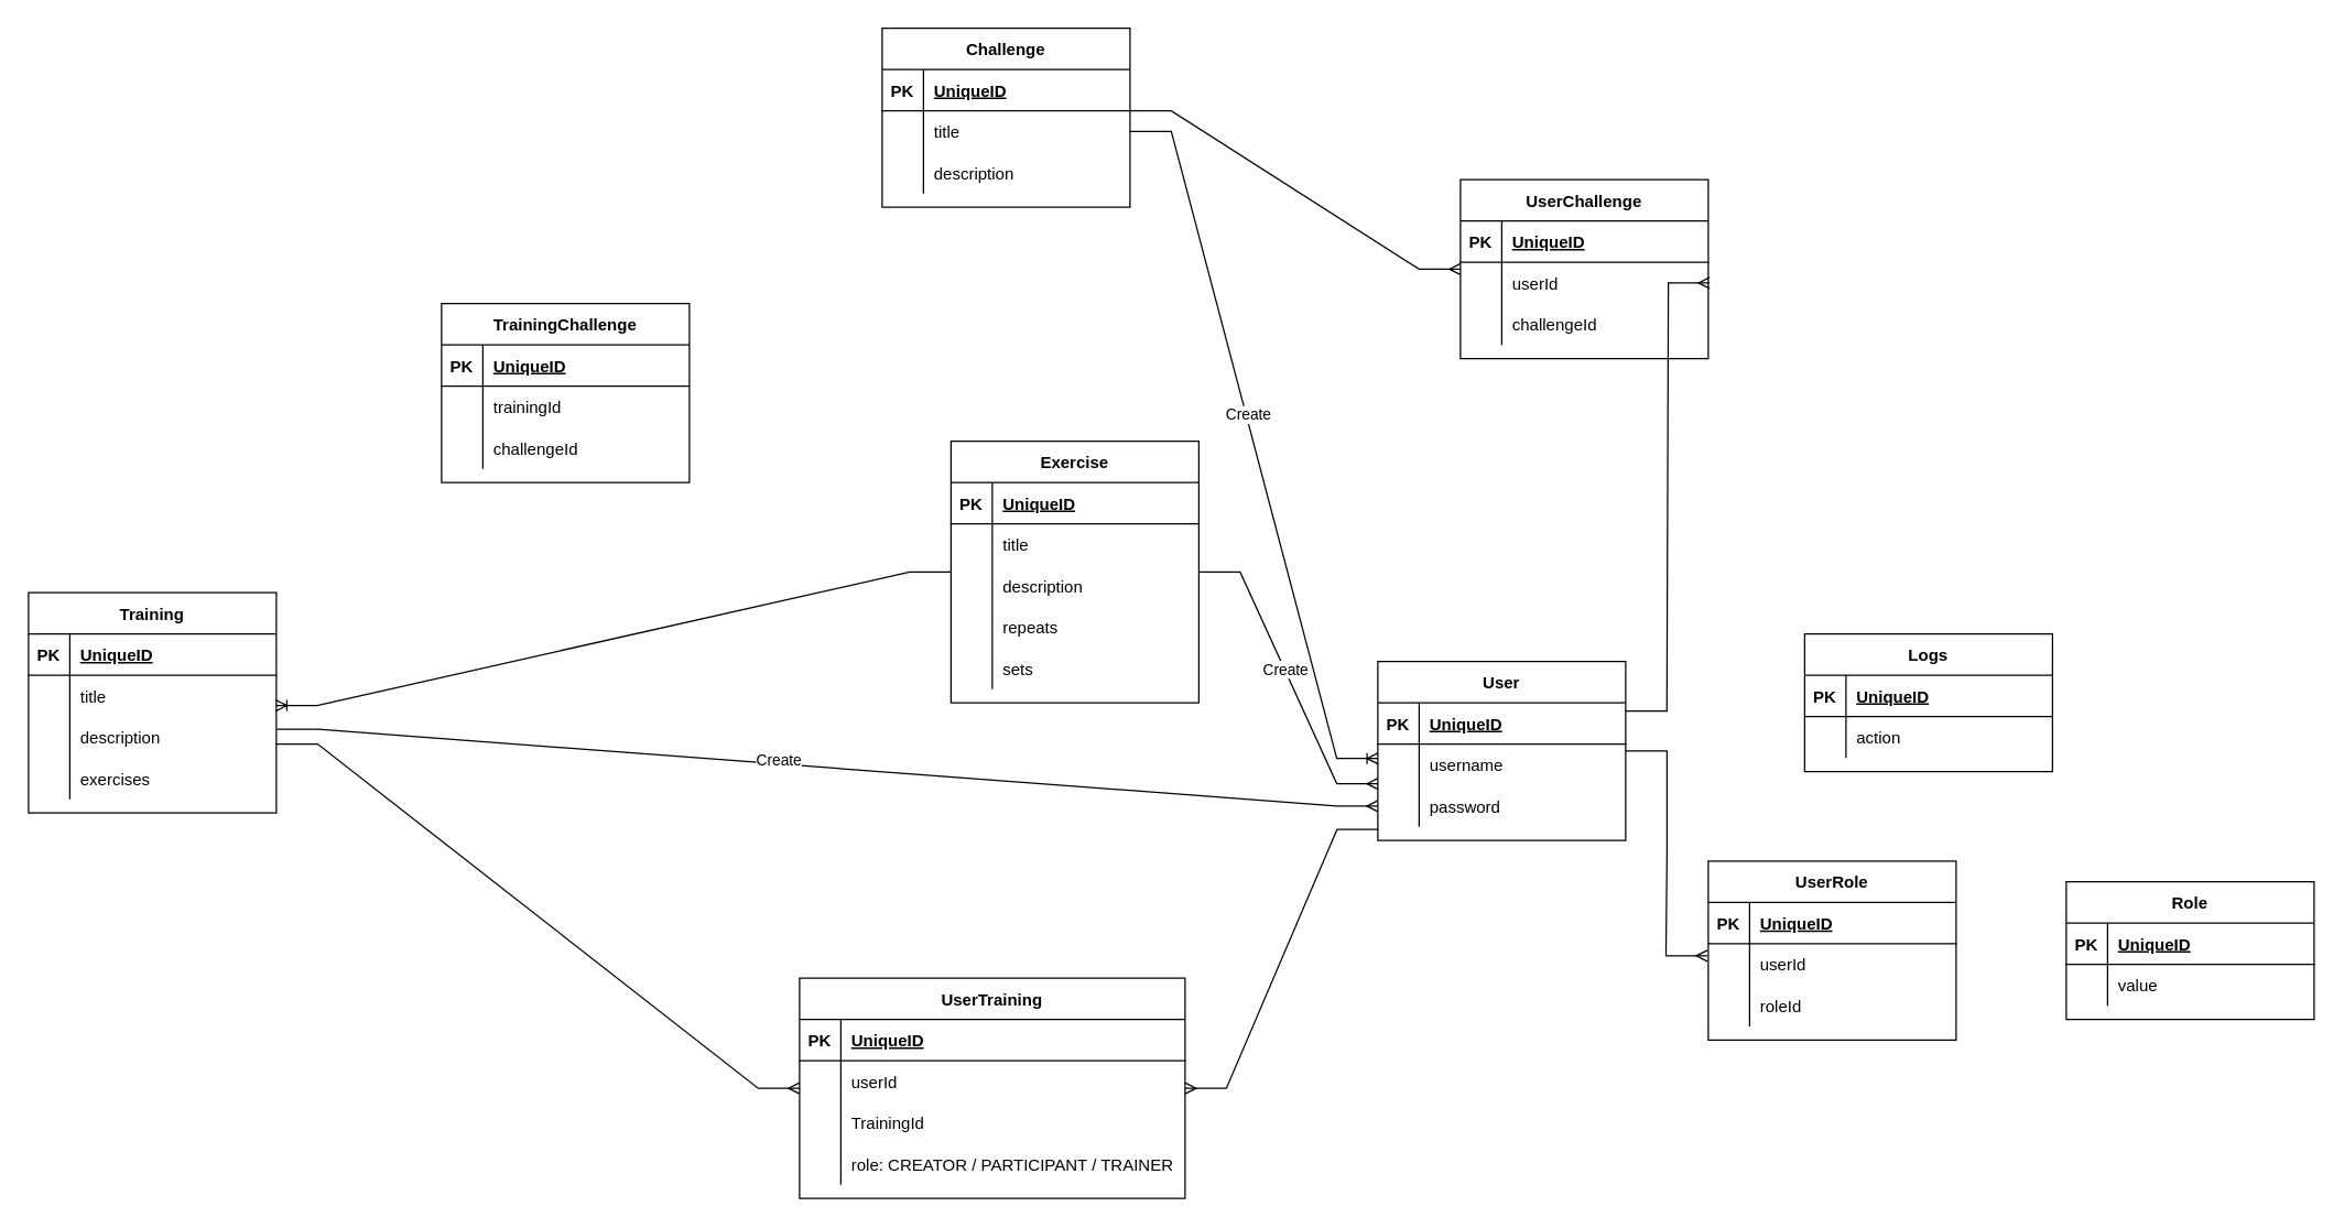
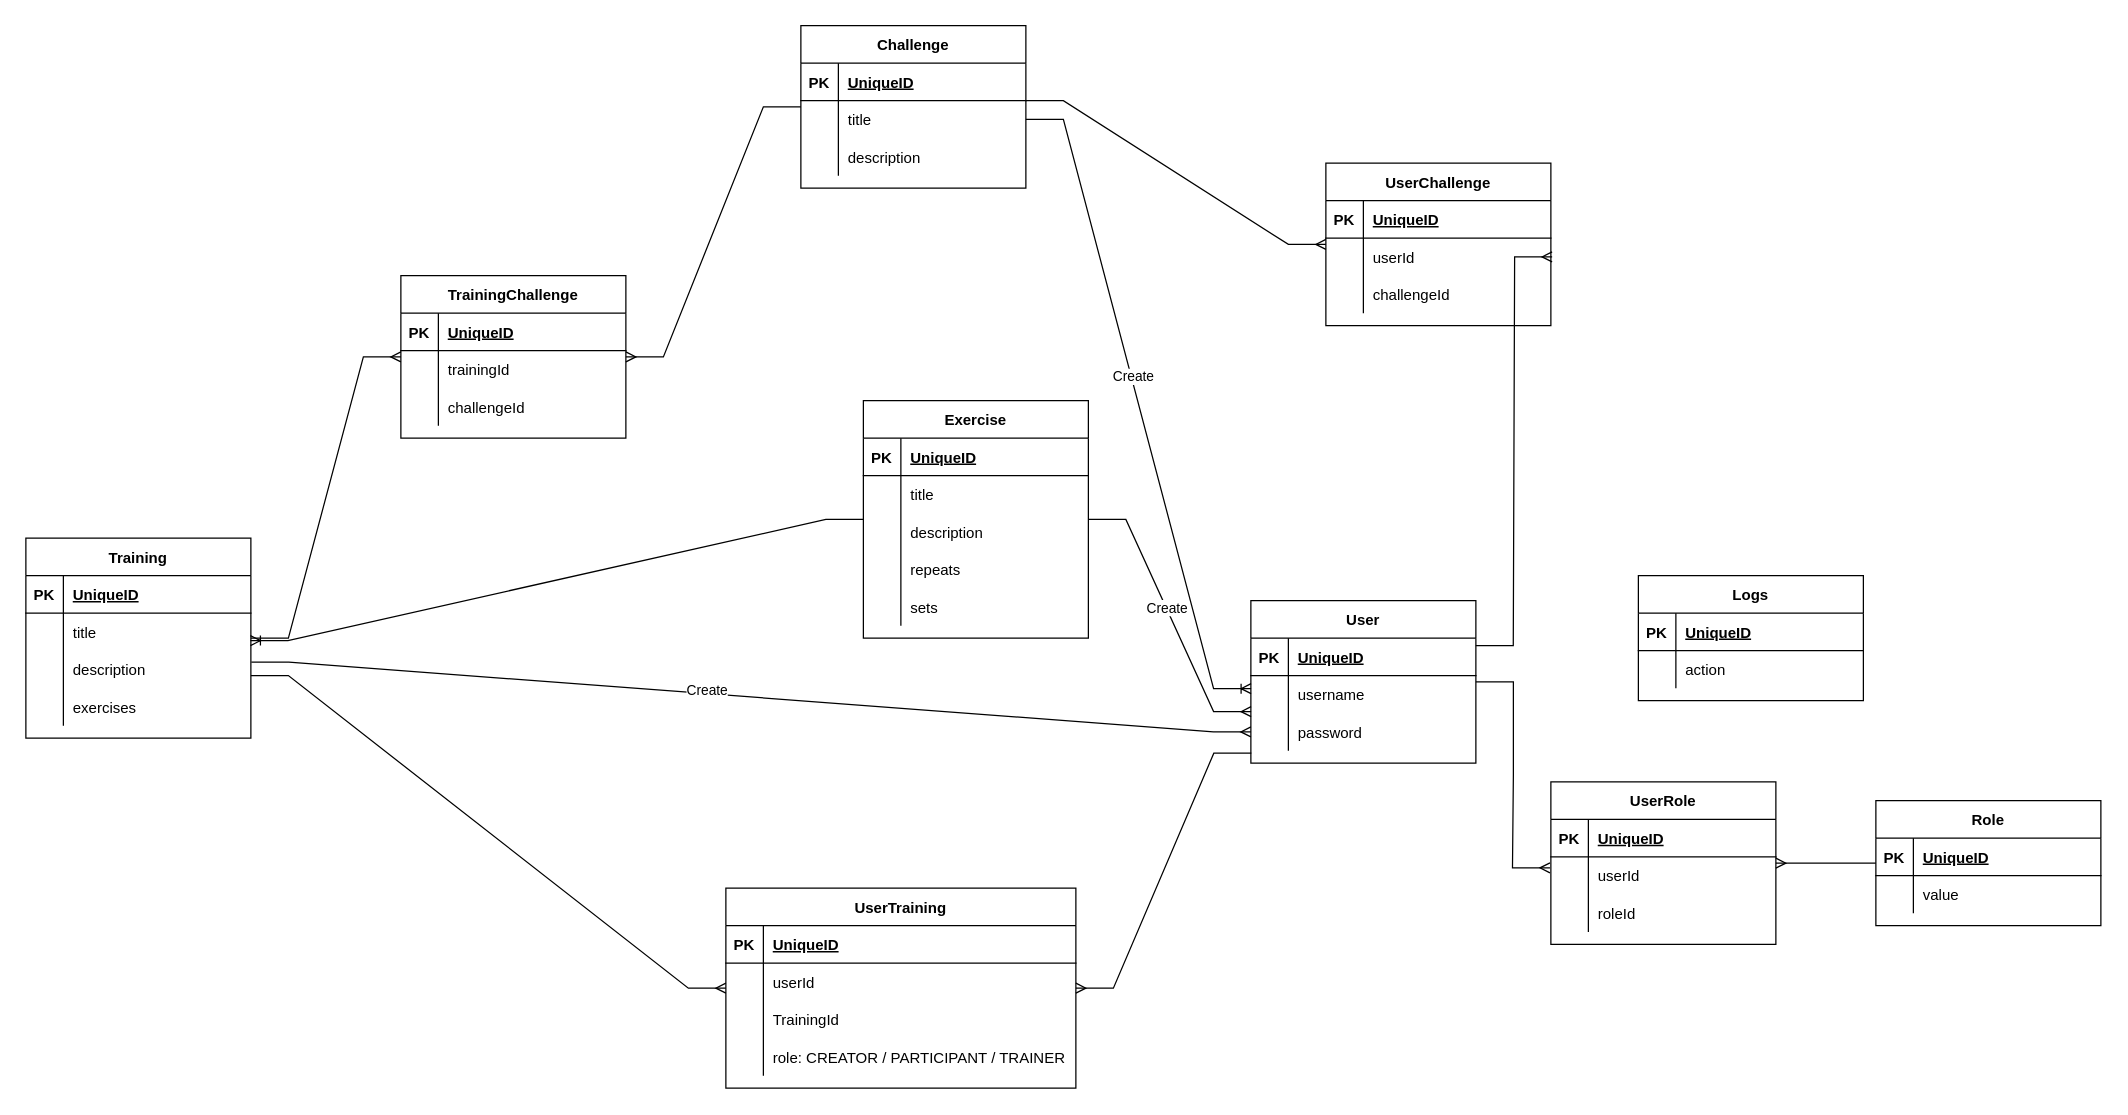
+ <mxCell id="122" value="" style="edgeStyle=entityRelationEdgeStyle;fontSize=12;html=1;endArrow=ERmany;rounded=0;" parent="1" source="87" target="111" edge="1"><mxGeometry width="100" height="100" relative="1" as="geometry"><mxPoint x="500" y="350" as="sourcePoint" /><mxPoint x="600" y="250" as="targetPoint" /></mxGeometry></mxCell>
+ <mxCell id="121" value="" style="edgeStyle=entityRelationEdgeStyle;fontSize=12;html=1;endArrow=ERmany;rounded=0;" parent="1" source="31" target="111" edge="1"><mxGeometry width="100" height="100" relative="1" as="geometry"><mxPoint x="590" y="440" as="sourcePoint" /><mxPoint x="690" y="340" as="targetPoint" /></mxGeometry></mxCell>
+ <mxCell id="30" value="" style="edgeStyle=entityRelationEdgeStyle;fontSize=12;html=1;endArrow=ERmany;rounded=0;" parent="1" source="12" target="19" edge="1"><mxGeometry width="100" height="100" relative="1" as="geometry"><mxPoint x="1550" y="940" as="sourcePoint" /><mxPoint x="1650" y="840" as="targetPoint" /></mxGeometry></mxCell>
